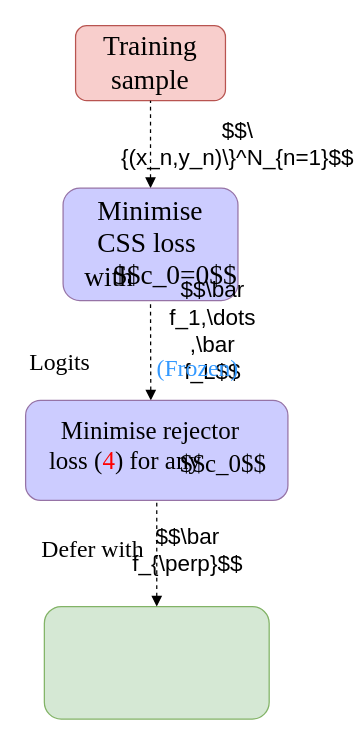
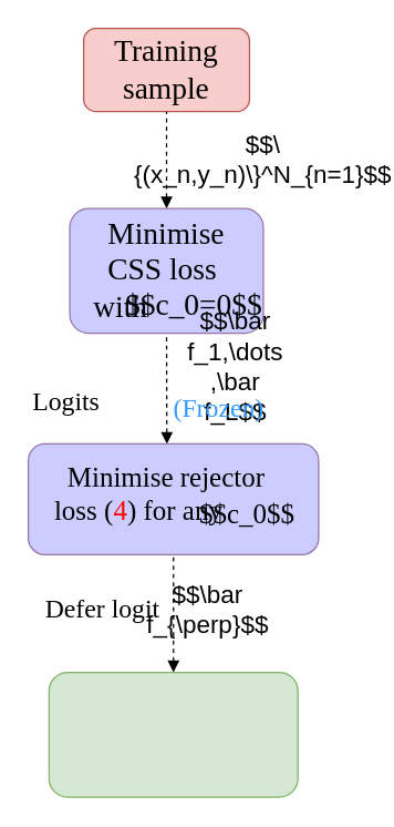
- <mxCell id="23" value="&lt;font face=&quot;Times New Roman&quot; style=&quot;font-size: 19px;&quot;&gt;Defer with&lt;/font&gt;" style="text;html=1;strokeColor=none;fillColor=none;align=center;verticalAlign=middle;whiteSpace=wrap;rounded=0;" vertex="1" parent="1"><mxGeometry x="28" y="425" width="92" height="30" as="geometry" /></mxCell>
+ <mxCell id="23" value="&lt;font face=&quot;Times New Roman&quot; style=&quot;font-size: 19px;&quot;&gt;Defer logit&lt;/font&gt;" style="text;html=1;strokeColor=none;fillColor=none;align=center;verticalAlign=middle;whiteSpace=wrap;rounded=0;" vertex="1" parent="1"><mxGeometry x="28" y="425" width="92" height="30" as="geometry" /></mxCell>
